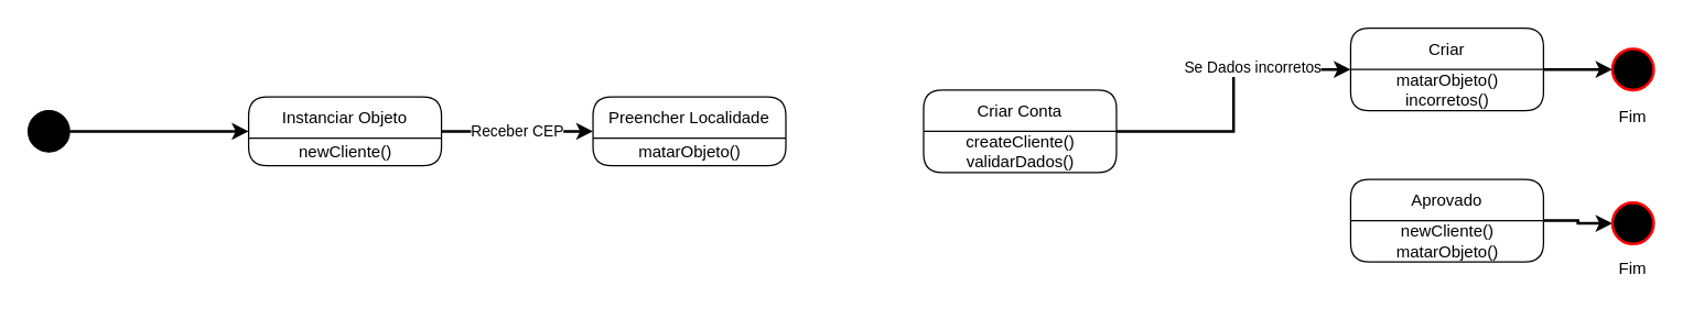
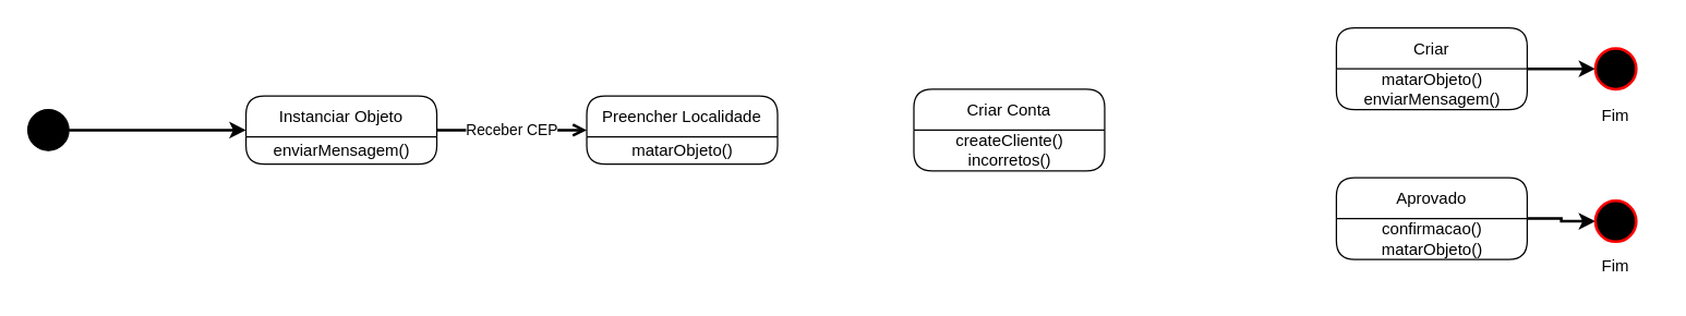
- <mxCell id="15" value="matarObjeto()&lt;br&gt;incorretos()" style="text;html=1;align=center;verticalAlign=middle;resizable=0;points=[];autosize=1;strokeColor=none;fillColor=none;" vertex="1" parent="14"><mxGeometry y="30" width="140" height="30" as="geometry" /></mxCell>
+ <mxCell id="15" value="matarObjeto()&lt;br&gt;enviarMensagem()" style="text;html=1;align=center;verticalAlign=middle;resizable=0;points=[];autosize=1;strokeColor=none;fillColor=none;" vertex="1" parent="14"><mxGeometry y="30" width="140" height="30" as="geometry" /></mxCell>
- <mxCell id="9" style="edgeStyle=orthogonalEdgeStyle;rounded=0;orthogonalLoop=1;jettySize=auto;html=1;entryX=0;entryY=0.5;entryDx=0;entryDy=0;strokeWidth=2;" edge="1" parent="1" source="11" target="14"><mxGeometry relative="1" as="geometry" /></mxCell>
- <mxCell id="10" value="Se Dados incorretos" style="edgeLabel;html=1;align=center;verticalAlign=middle;resizable=0;points=[];" vertex="1" connectable="0" parent="9"><mxGeometry x="0.328" y="2" relative="1" as="geometry"><mxPoint as="offset" /></mxGeometry></mxCell>
- <mxCell id="4" value="Receber CEP" style="edgeStyle=orthogonalEdgeStyle;rounded=0;orthogonalLoop=1;jettySize=auto;html=1;entryX=0;entryY=0.5;entryDx=0;entryDy=0;strokeWidth=2;" edge="1" parent="1" source="5" target="7"><mxGeometry relative="1" as="geometry" /></mxCell>
+ <mxCell id="4" value="Receber CEP" style="edgeStyle=orthogonalEdgeStyle;rounded=0;orthogonalLoop=1;jettySize=auto;html=1;entryX=0;entryY=0.5;entryDx=0;entryDy=0;strokeWidth=2;endArrow=open;" edge="1" parent="1" source="5" target="7"><mxGeometry relative="1" as="geometry" /></mxCell>
- <mxCell id="6" value="newCliente()" style="text;html=1;align=center;verticalAlign=middle;resizable=0;points=[];autosize=1;strokeColor=none;fillColor=none;" vertex="1" parent="5"><mxGeometry y="30" width="140" height="20" as="geometry" /></mxCell>
+ <mxCell id="6" value="enviarMensagem()" style="text;html=1;align=center;verticalAlign=middle;resizable=0;points=[];autosize=1;strokeColor=none;fillColor=none;" vertex="1" parent="5"><mxGeometry y="30" width="140" height="20" as="geometry" /></mxCell>
- <mxCell id="12" value="createCliente()&lt;br&gt;validarDados()" style="text;html=1;align=center;verticalAlign=middle;resizable=0;points=[];autosize=1;strokeColor=none;fillColor=none;" vertex="1" parent="11"><mxGeometry y="30" width="140" height="30" as="geometry" /></mxCell>
+ <mxCell id="12" value="createCliente()&lt;br&gt;incorretos()" style="text;html=1;align=center;verticalAlign=middle;resizable=0;points=[];autosize=1;strokeColor=none;fillColor=none;" vertex="1" parent="11"><mxGeometry y="30" width="140" height="30" as="geometry" /></mxCell>
- <mxCell id="18" value="newCliente()&lt;br&gt;matarObjeto()" style="text;html=1;align=center;verticalAlign=middle;resizable=0;points=[];autosize=1;strokeColor=none;fillColor=none;" vertex="1" parent="17"><mxGeometry y="30" width="140" height="30" as="geometry" /></mxCell>
+ <mxCell id="18" value="confirmacao()&lt;br&gt;matarObjeto()" style="text;html=1;align=center;verticalAlign=middle;resizable=0;points=[];autosize=1;strokeColor=none;fillColor=none;" vertex="1" parent="17"><mxGeometry y="30" width="140" height="30" as="geometry" /></mxCell>
